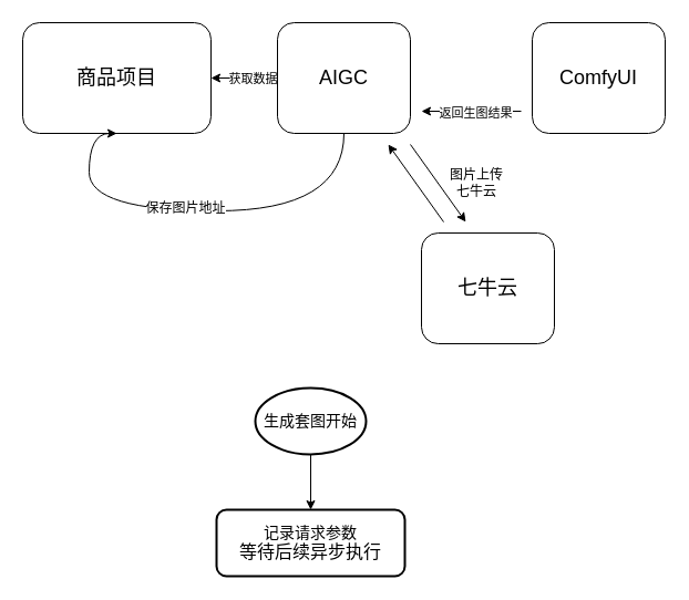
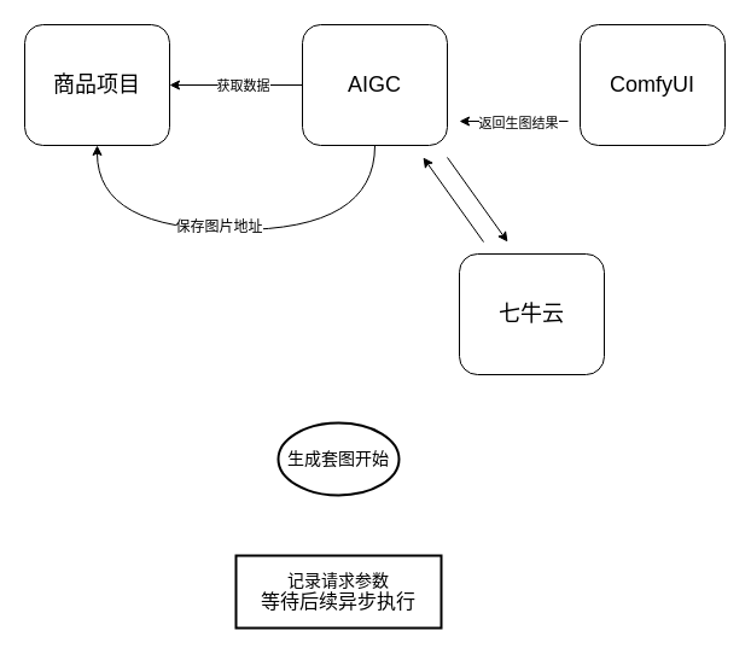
- <mxCell id="2" value="&lt;font style=&quot;font-size: 18px;&quot;&gt;商品项目&lt;/font&gt;" style="rounded=1;whiteSpace=wrap;html=1;" parent="1" vertex="1"><mxGeometry x="20" y="20" width="170" height="100" as="geometry" /></mxCell>
+ <mxCell id="2" value="&lt;font style=&quot;font-size: 18px;&quot;&gt;商品项目&lt;/font&gt;" style="rounded=1;whiteSpace=wrap;html=1;" parent="1" vertex="1"><mxGeometry x="20" y="20" width="120" height="100" as="geometry" /></mxCell>
- <mxCell id="14" value="图片上传七牛云" style="text;html=1;align=center;verticalAlign=middle;whiteSpace=wrap;rounded=0;" parent="1" vertex="1"><mxGeometry x="400" y="150" width="60" height="30" as="geometry" /></mxCell>
- <mxCell id="15" value="" style="edgeStyle=orthogonalEdgeStyle;rounded=0;orthogonalLoop=1;jettySize=auto;html=1;" edge="1" parent="1" source="16" target="17"><mxGeometry relative="1" as="geometry" /></mxCell>
- <mxCell id="17" value="&lt;font style=&quot;font-size: 14px;&quot;&gt;记录请求参数&lt;/font&gt;&lt;div&gt;&lt;font size=&quot;3&quot;&gt;等待后续异步执行&lt;/font&gt;&lt;/div&gt;" style="rounded=1;whiteSpace=wrap;html=1;strokeWidth=2;" vertex="1" parent="1"><mxGeometry x="195" y="460" width="170" height="60" as="geometry" /></mxCell>
+ <mxCell id="17" value="&lt;font style=&quot;font-size: 14px;&quot;&gt;记录请求参数&lt;/font&gt;&lt;div&gt;&lt;font size=&quot;3&quot;&gt;等待后续异步执行&lt;/font&gt;&lt;/div&gt;" style="whiteSpace=wrap;html=1;strokeWidth=2;rounded=0;" vertex="1" parent="1"><mxGeometry x="195" y="460" width="170" height="60" as="geometry" /></mxCell>
